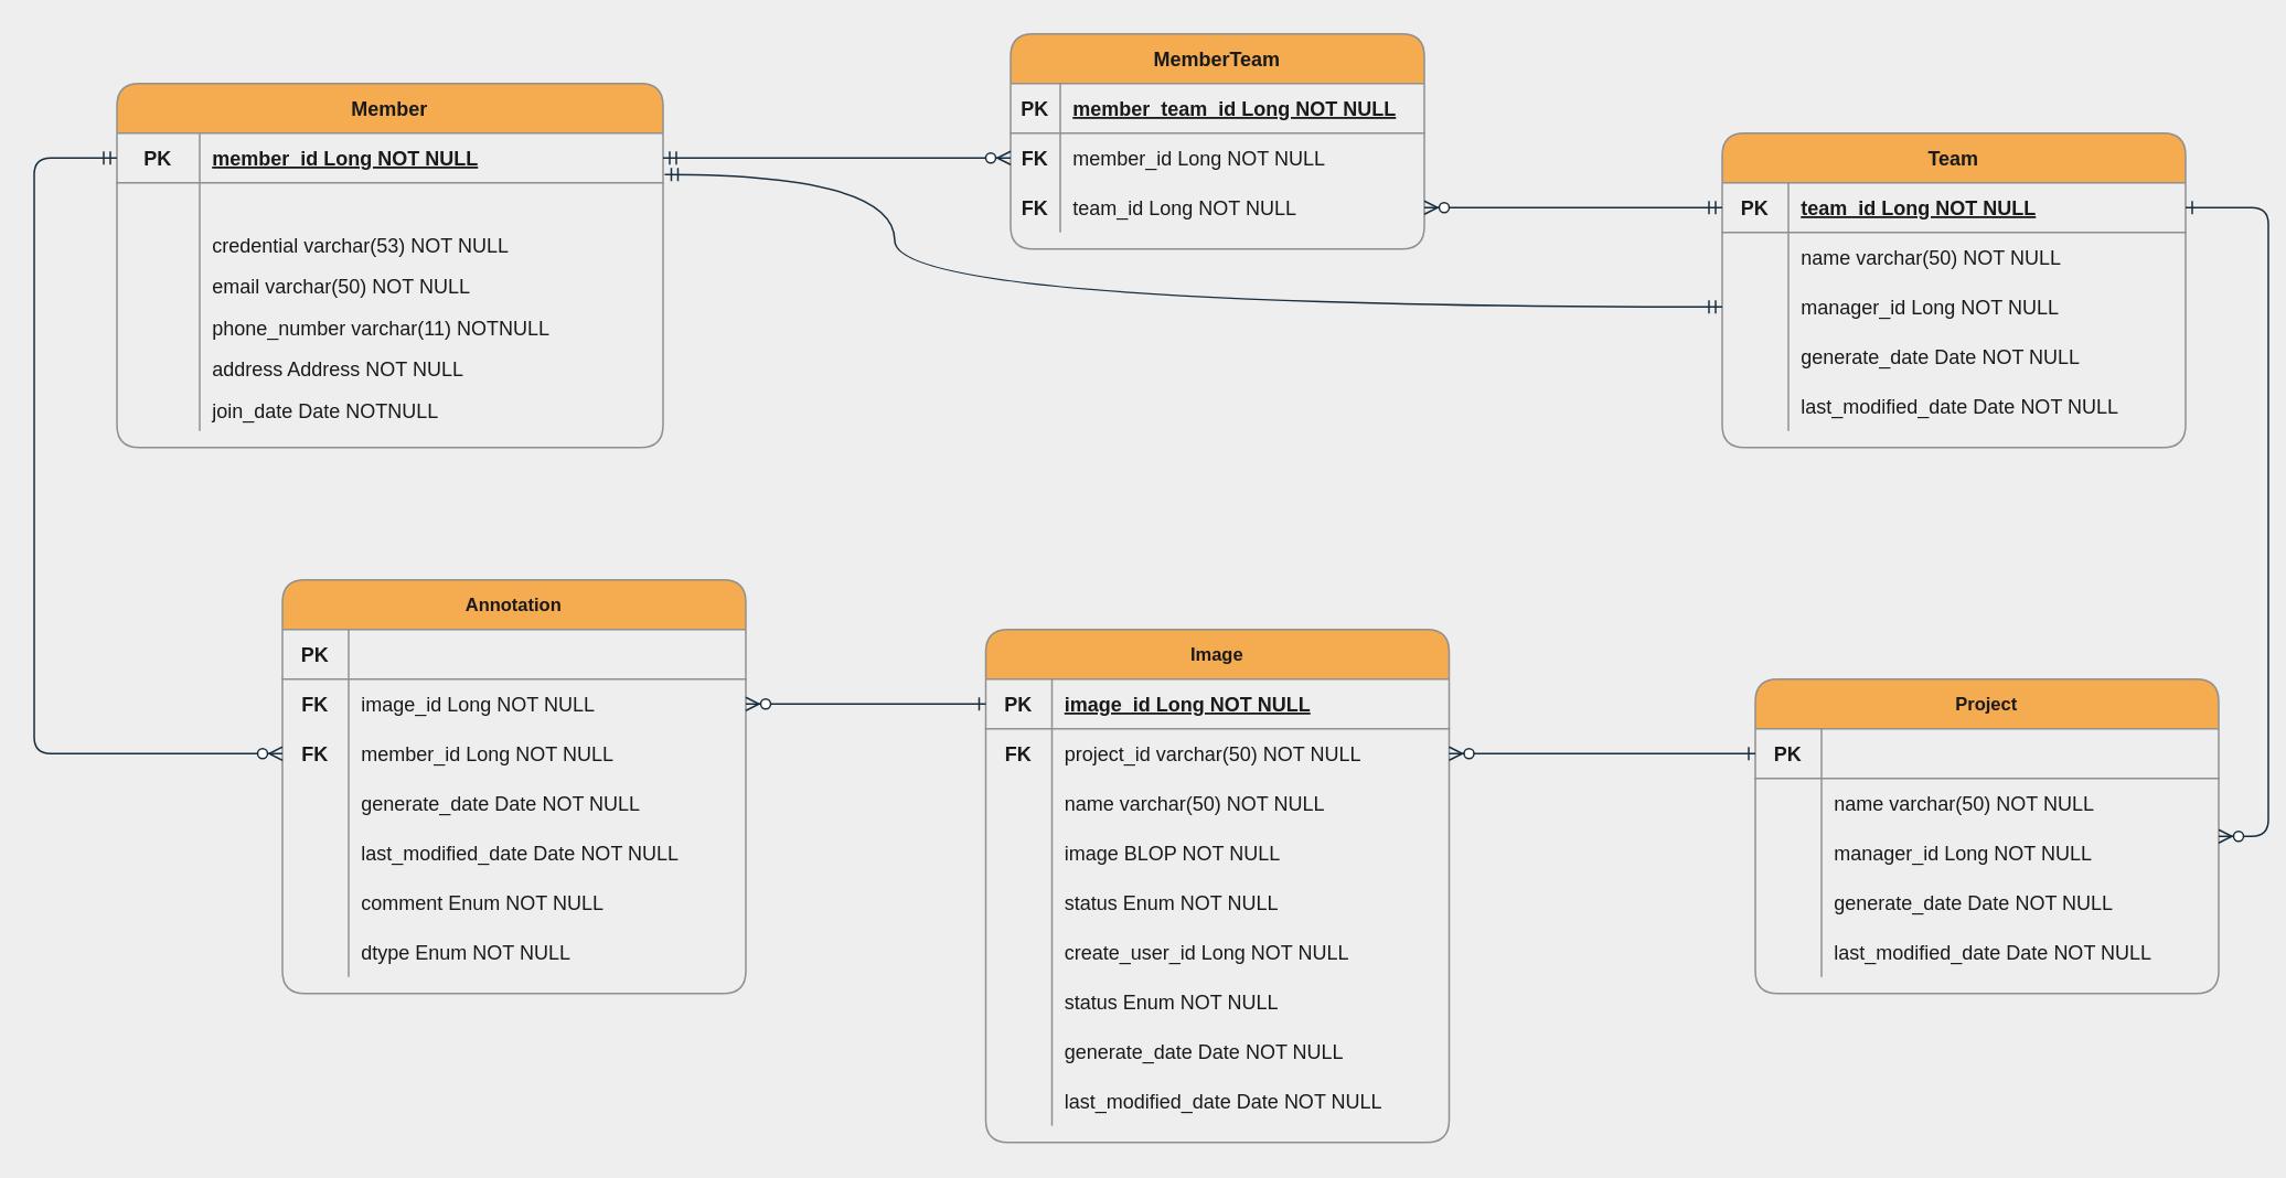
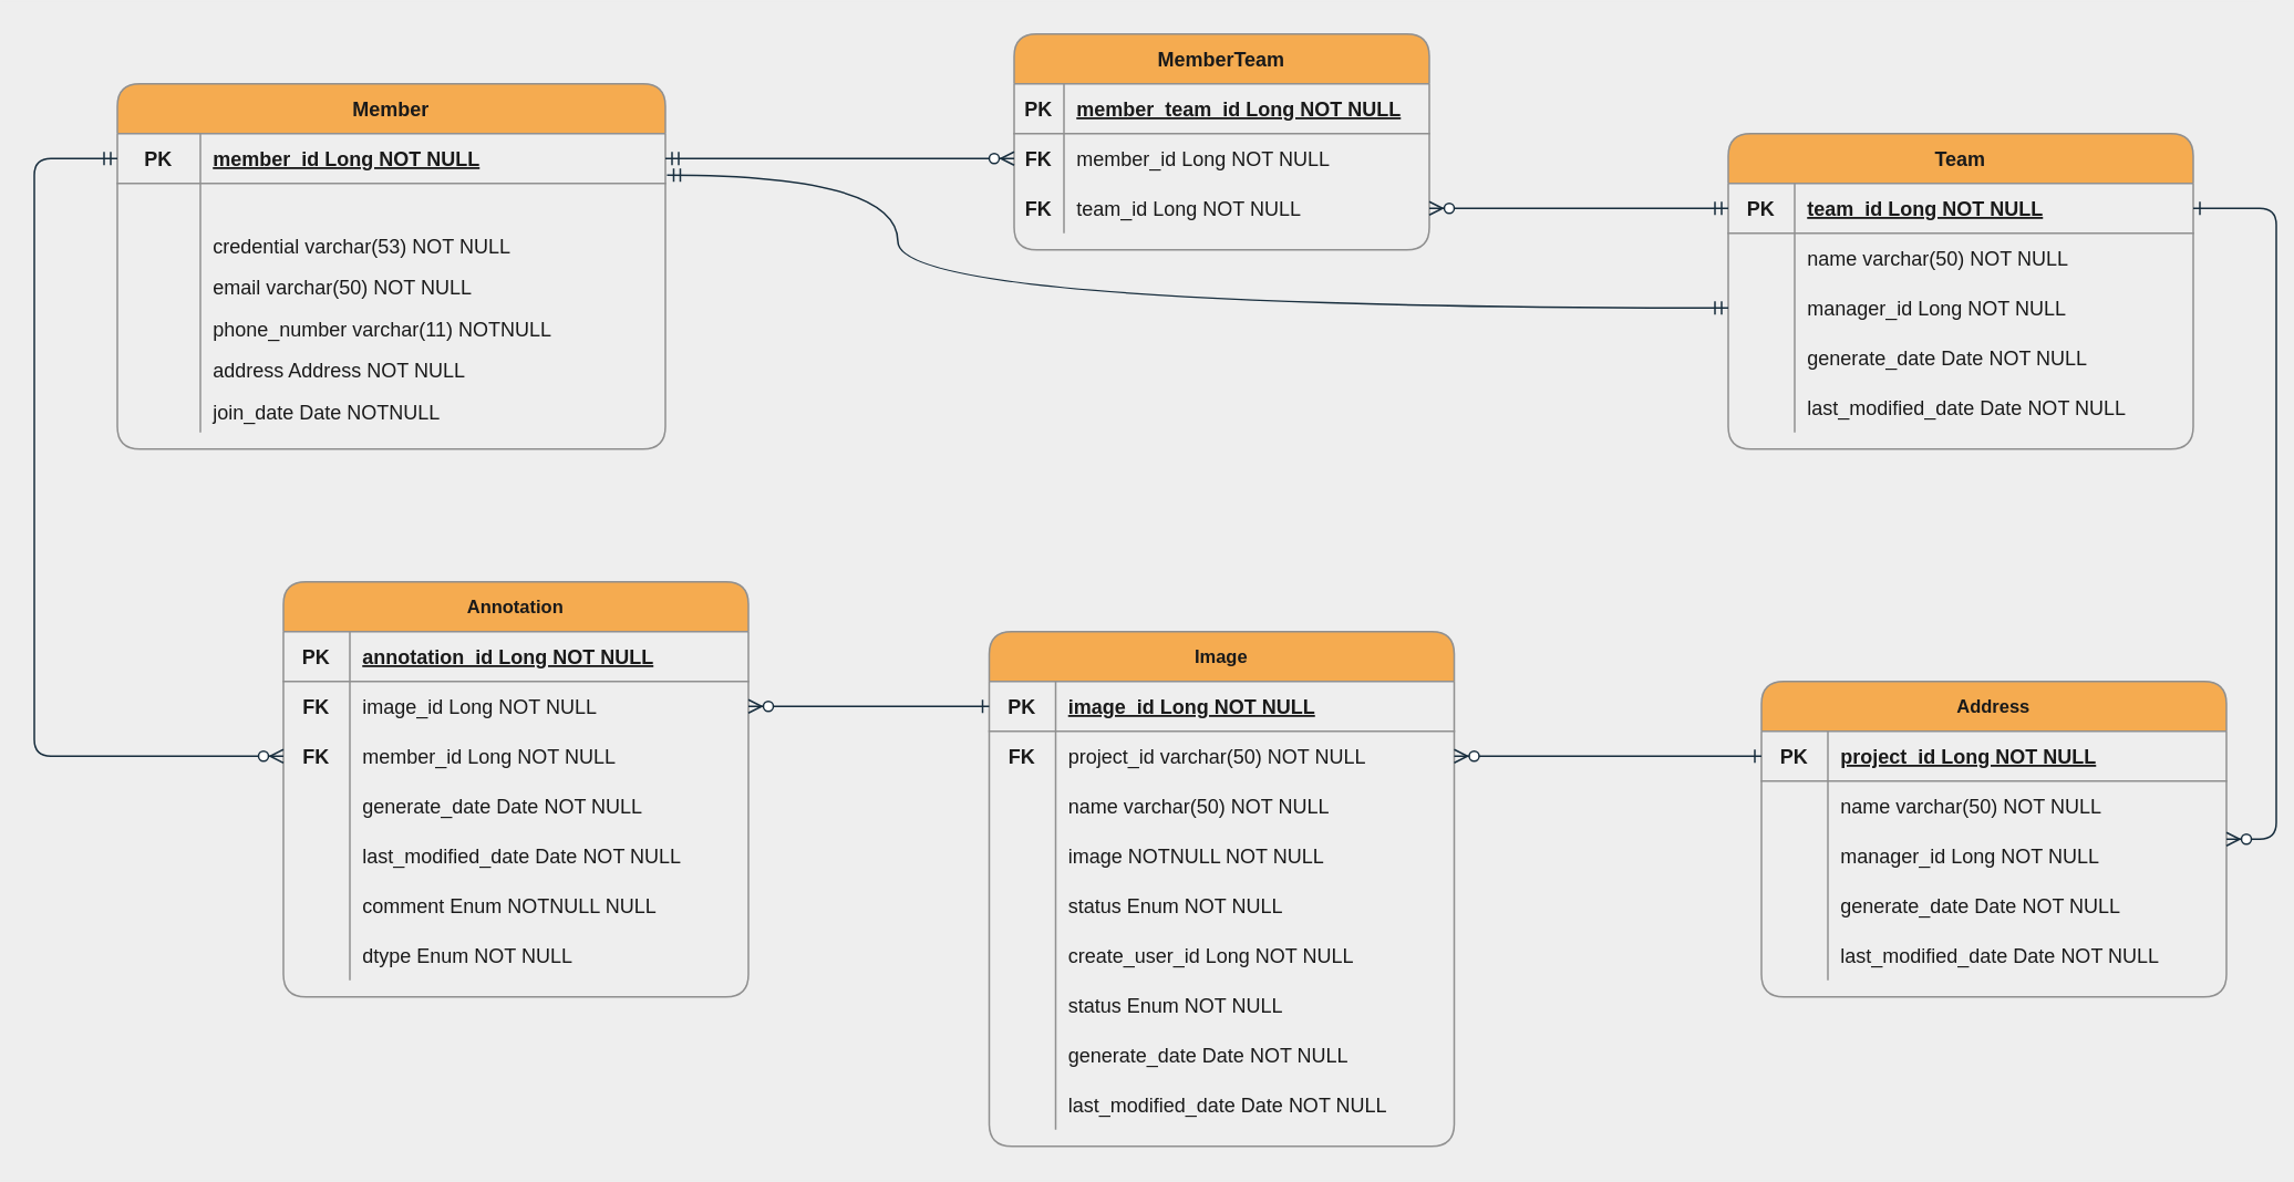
+ <mxCell id="81" value="annotation_id Long NOT NULL " style="shape=partialRectangle;overflow=hidden;connectable=0;fillColor=none;top=0;left=0;bottom=0;right=0;align=left;spacingLeft=6;fontStyle=5;strokeColor=#909090;fontColor=#1A1A1A;rounded=1;" parent="79" vertex="1"><mxGeometry x="40" width="240" height="30" as="geometry"><mxRectangle width="240" height="30" as="alternateBounds" /></mxGeometry></mxCell>
- <mxCell id="102" value="Project" style="shape=table;startSize=30;container=1;collapsible=1;childLayout=tableLayout;fixedRows=1;rowLines=0;fontStyle=1;align=center;resizeLast=1;fillColor=#F5AB50;strokeColor=#909090;fontColor=#1A1A1A;rounded=1;sketch=0;hachureGap=4;fontFamily=Helvetica;fontSize=11;" parent="1" vertex="1"><mxGeometry x="1060" y="410" width="280" height="190.0" as="geometry" /></mxCell>
+ <mxCell id="102" value="Address" style="shape=table;startSize=30;container=1;collapsible=1;childLayout=tableLayout;fixedRows=1;rowLines=0;fontStyle=1;align=center;resizeLast=1;fillColor=#F5AB50;strokeColor=#909090;fontColor=#1A1A1A;rounded=1;sketch=0;hachureGap=4;fontFamily=Helvetica;fontSize=11;" parent="1" vertex="1"><mxGeometry x="1060" y="410" width="280" height="190.0" as="geometry" /></mxCell>
+ <mxCell id="105" value="project_id Long NOT NULL " style="shape=partialRectangle;overflow=hidden;connectable=0;fillColor=none;top=0;left=0;bottom=0;right=0;align=left;spacingLeft=6;fontStyle=5;strokeColor=#909090;fontColor=#1A1A1A;rounded=1;" parent="103" vertex="1"><mxGeometry x="40" width="240" height="30" as="geometry"><mxRectangle width="240" height="30" as="alternateBounds" /></mxGeometry></mxCell>
- <mxCell id="61" value="image BLOP NOT NULL" style="shape=partialRectangle;overflow=hidden;connectable=0;fillColor=none;top=0;left=0;bottom=0;right=0;align=left;spacingLeft=6;strokeColor=#909090;fontColor=#1A1A1A;rounded=1;" parent="59" vertex="1"><mxGeometry x="40" width="240" height="30" as="geometry"><mxRectangle width="240" height="30" as="alternateBounds" /></mxGeometry></mxCell>
+ <mxCell id="61" value="image NOTNULL NOT NULL" style="shape=partialRectangle;overflow=hidden;connectable=0;fillColor=none;top=0;left=0;bottom=0;right=0;align=left;spacingLeft=6;strokeColor=#909090;fontColor=#1A1A1A;rounded=1;" parent="59" vertex="1"><mxGeometry x="40" width="240" height="30" as="geometry"><mxRectangle width="240" height="30" as="alternateBounds" /></mxGeometry></mxCell>
- <mxCell id="96" value="comment Enum NOT NULL" style="shape=partialRectangle;overflow=hidden;connectable=0;fillColor=none;top=0;left=0;bottom=0;right=0;align=left;spacingLeft=6;strokeColor=#909090;fontColor=#1A1A1A;rounded=1;" parent="94" vertex="1"><mxGeometry x="40" width="240" height="30" as="geometry"><mxRectangle width="240" height="30" as="alternateBounds" /></mxGeometry></mxCell>
+ <mxCell id="96" value="comment Enum NOTNULL NULL" style="shape=partialRectangle;overflow=hidden;connectable=0;fillColor=none;top=0;left=0;bottom=0;right=0;align=left;spacingLeft=6;strokeColor=#909090;fontColor=#1A1A1A;rounded=1;" parent="94" vertex="1"><mxGeometry x="40" width="240" height="30" as="geometry"><mxRectangle width="240" height="30" as="alternateBounds" /></mxGeometry></mxCell>
